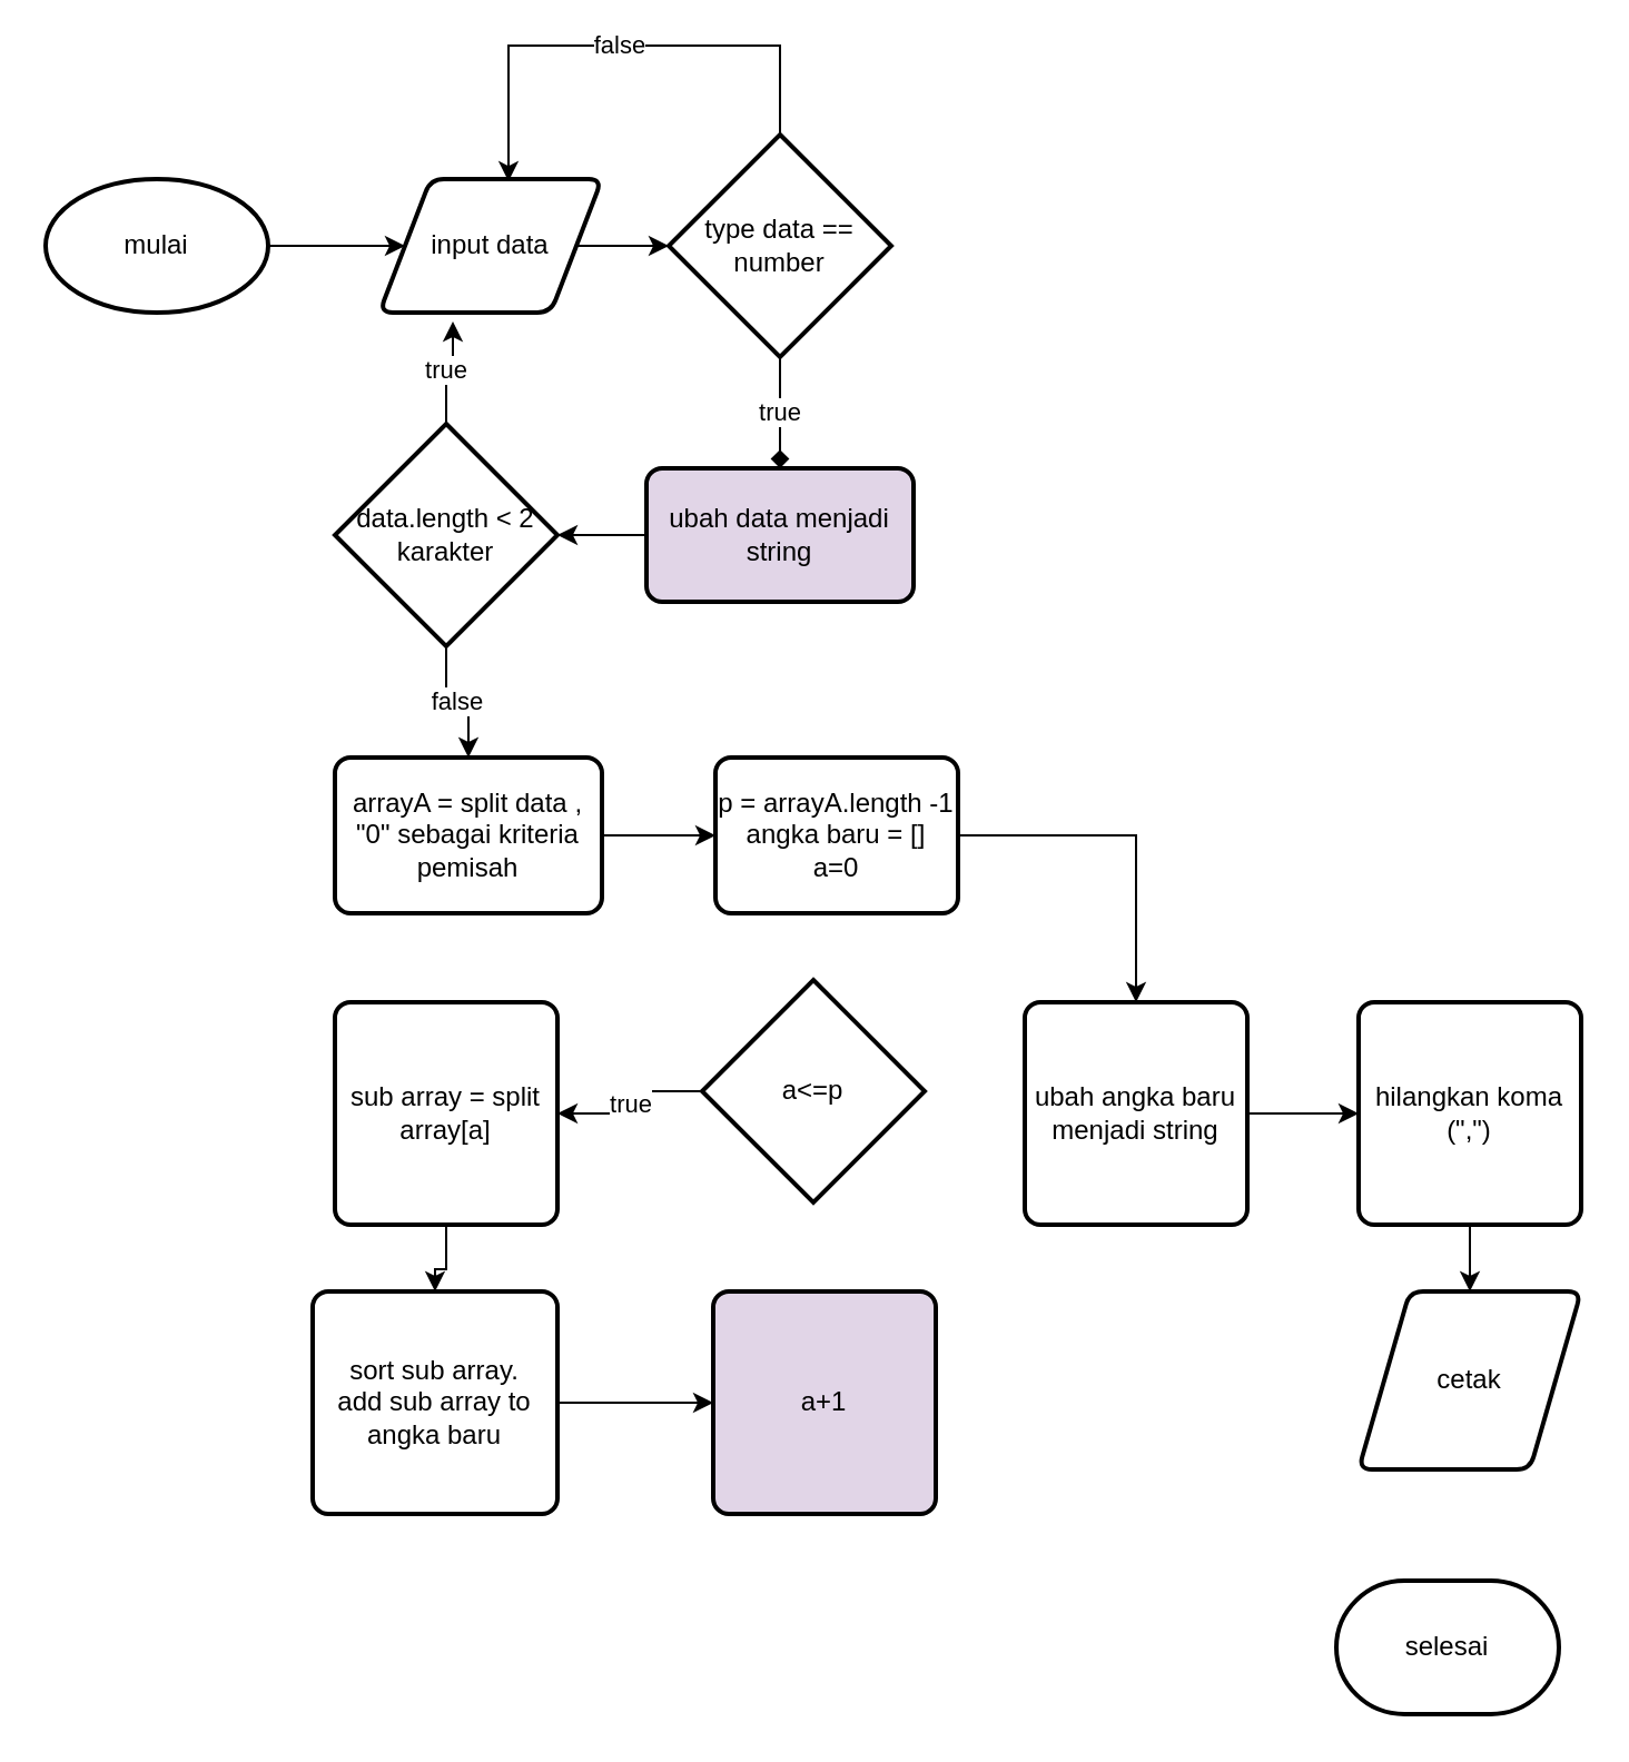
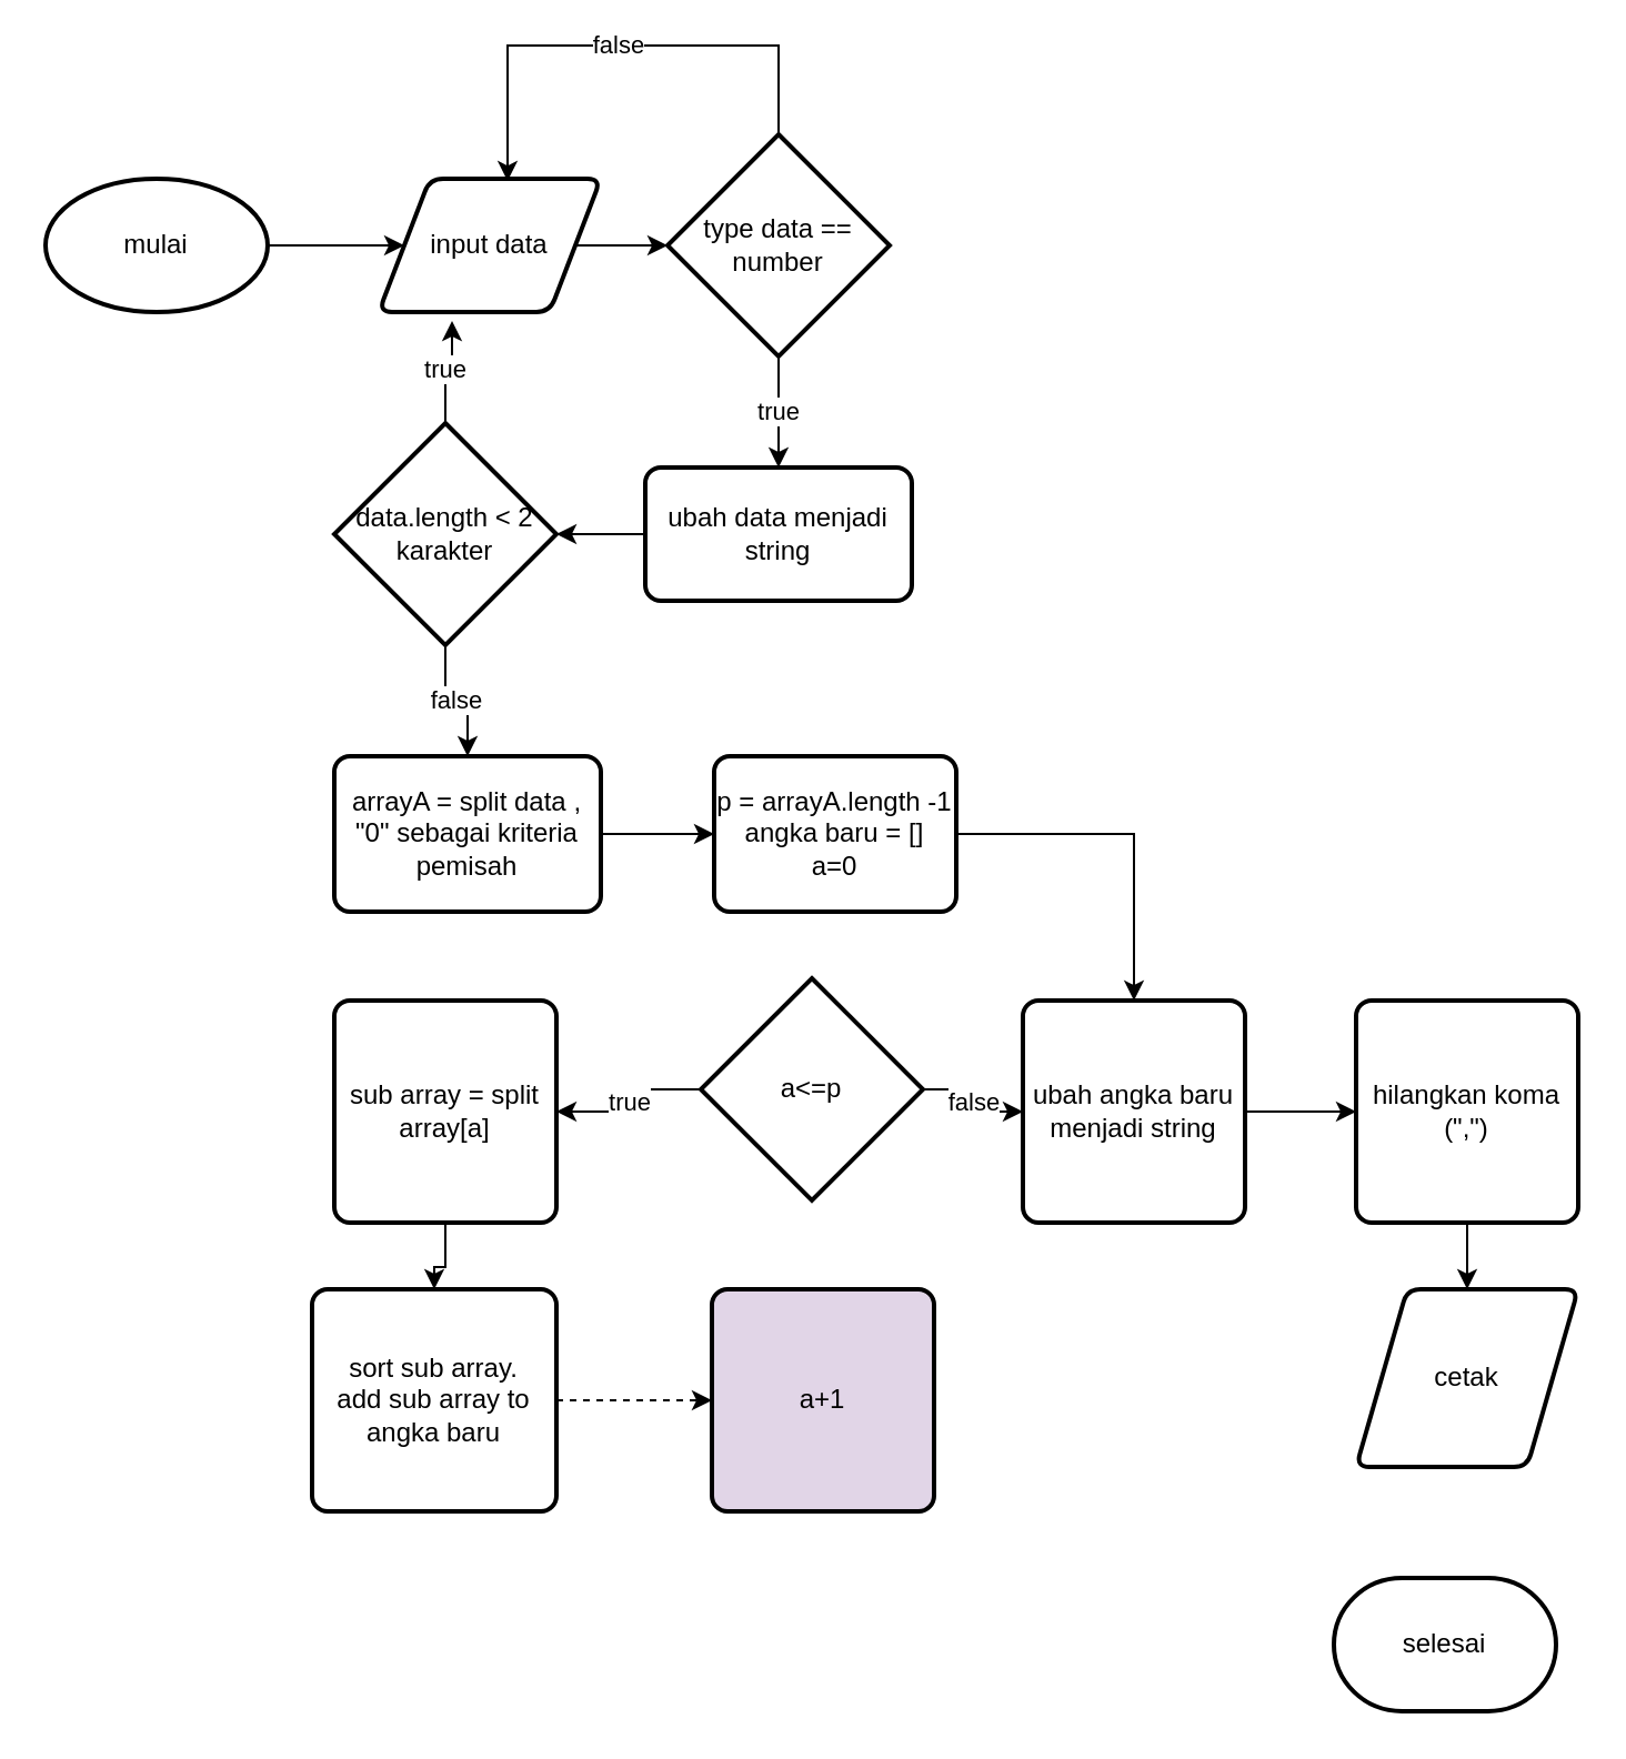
- <mxCell id="7" value="true" style="edgeStyle=orthogonalEdgeStyle;rounded=0;orthogonalLoop=1;jettySize=auto;html=1;endArrow=diamond;" edge="1" parent="1" source="8" target="15"><mxGeometry relative="1" as="geometry" /></mxCell>
+ <mxCell id="7" value="true" style="edgeStyle=orthogonalEdgeStyle;rounded=0;orthogonalLoop=1;jettySize=auto;html=1;" edge="1" parent="1" source="8" target="15"><mxGeometry relative="1" as="geometry" /></mxCell>
- <mxCell id="15" value="ubah data menjadi string" style="rounded=1;whiteSpace=wrap;html=1;absoluteArcSize=1;arcSize=14;strokeWidth=2;fillColor=#e1d5e7;" vertex="1" parent="1"><mxGeometry x="290" y="210" width="120" height="60" as="geometry" /></mxCell>
+ <mxCell id="15" value="ubah data menjadi string" style="rounded=1;whiteSpace=wrap;html=1;absoluteArcSize=1;arcSize=14;strokeWidth=2;" vertex="1" parent="1"><mxGeometry x="290" y="210" width="120" height="60" as="geometry" /></mxCell>
+ <mxCell id="19" value="false" style="edgeStyle=orthogonalEdgeStyle;rounded=0;orthogonalLoop=1;jettySize=auto;html=1;" edge="1" parent="1" source="20" target="27"><mxGeometry relative="1" as="geometry" /></mxCell>
- <mxCell id="23" style="edgeStyle=orthogonalEdgeStyle;rounded=0;orthogonalLoop=1;jettySize=auto;html=1;" edge="1" parent="1" source="24" target="25"><mxGeometry relative="1" as="geometry" /></mxCell>
+ <mxCell id="23" style="edgeStyle=orthogonalEdgeStyle;rounded=0;orthogonalLoop=1;jettySize=auto;html=1;dashed=1;" edge="1" parent="1" source="24" target="25"><mxGeometry relative="1" as="geometry" /></mxCell>
